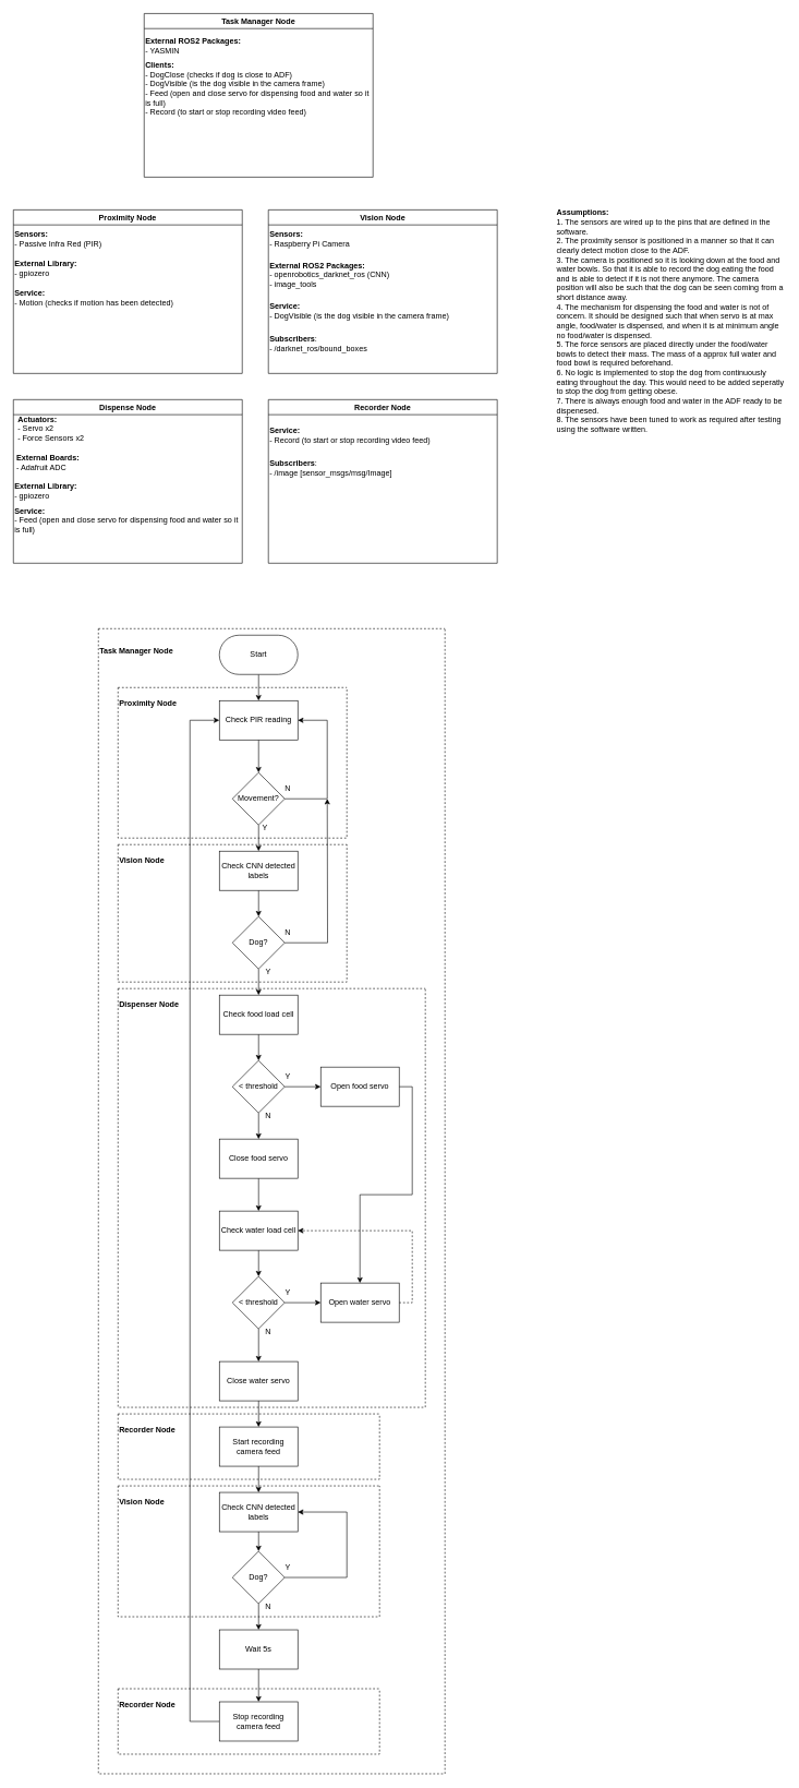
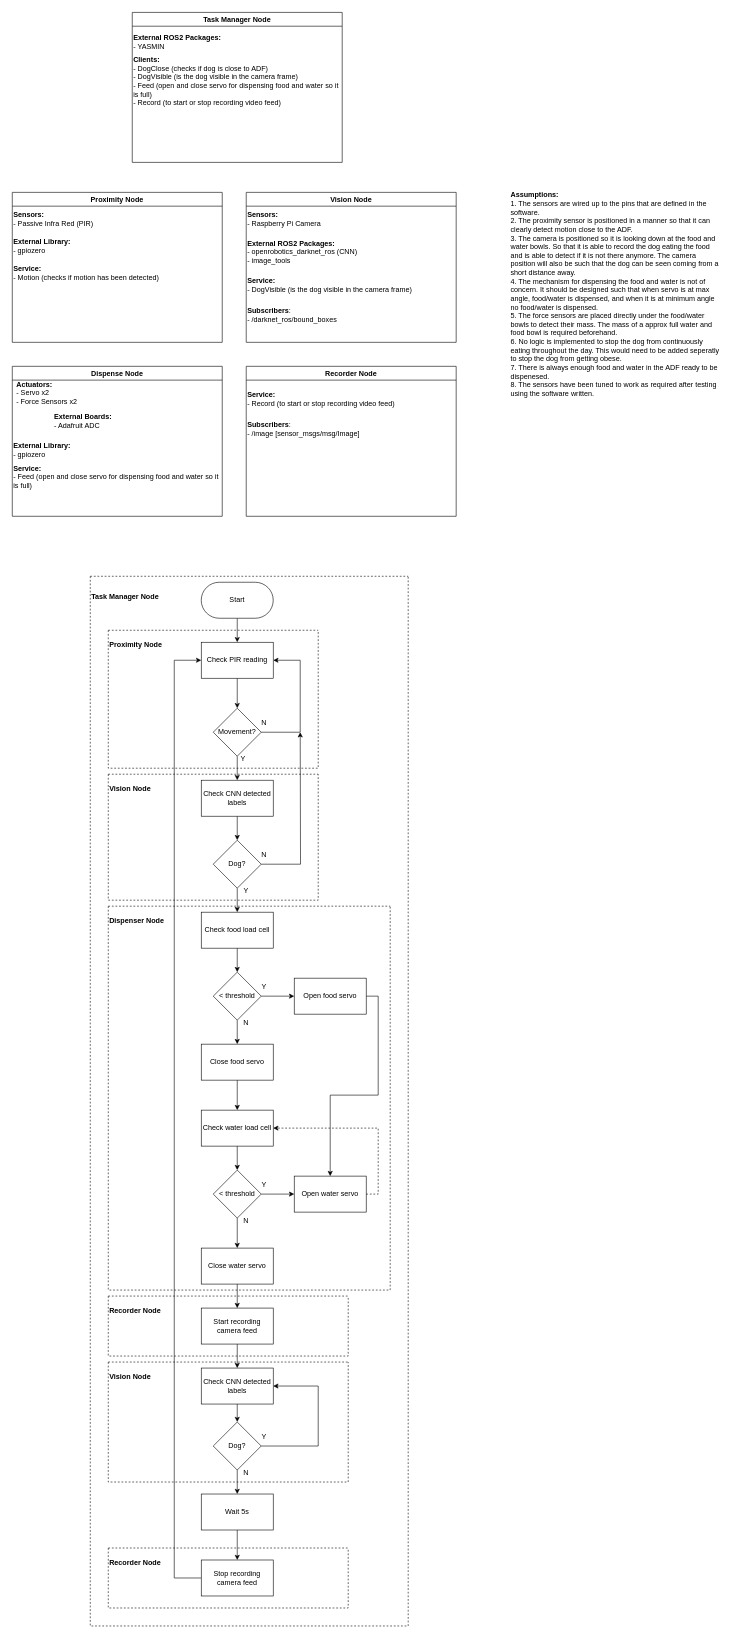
- <mxCell id="15" value="&lt;b&gt;External Boards:&lt;/b&gt;&lt;div&gt;&lt;span style=&quot;background-color: initial;&quot;&gt;- Adafruit ADC&lt;/span&gt;&lt;br&gt;&lt;/div&gt;" style="text;html=1;align=left;verticalAlign=middle;whiteSpace=wrap;rounded=0;" vertex="1" parent="11"><mxGeometry x="2.5" y="81" width="110" height="30" as="geometry" /></mxCell>
+ <mxCell id="15" value="&lt;b&gt;External Boards:&lt;/b&gt;&lt;div&gt;&lt;span style=&quot;background-color: initial;&quot;&gt;- Adafruit ADC&lt;/span&gt;&lt;br&gt;&lt;/div&gt;" style="text;html=1;align=left;verticalAlign=middle;whiteSpace=wrap;rounded=0;" vertex="1" parent="11"><mxGeometry x="67.5" y="76" width="110" height="30" as="geometry" /></mxCell>
